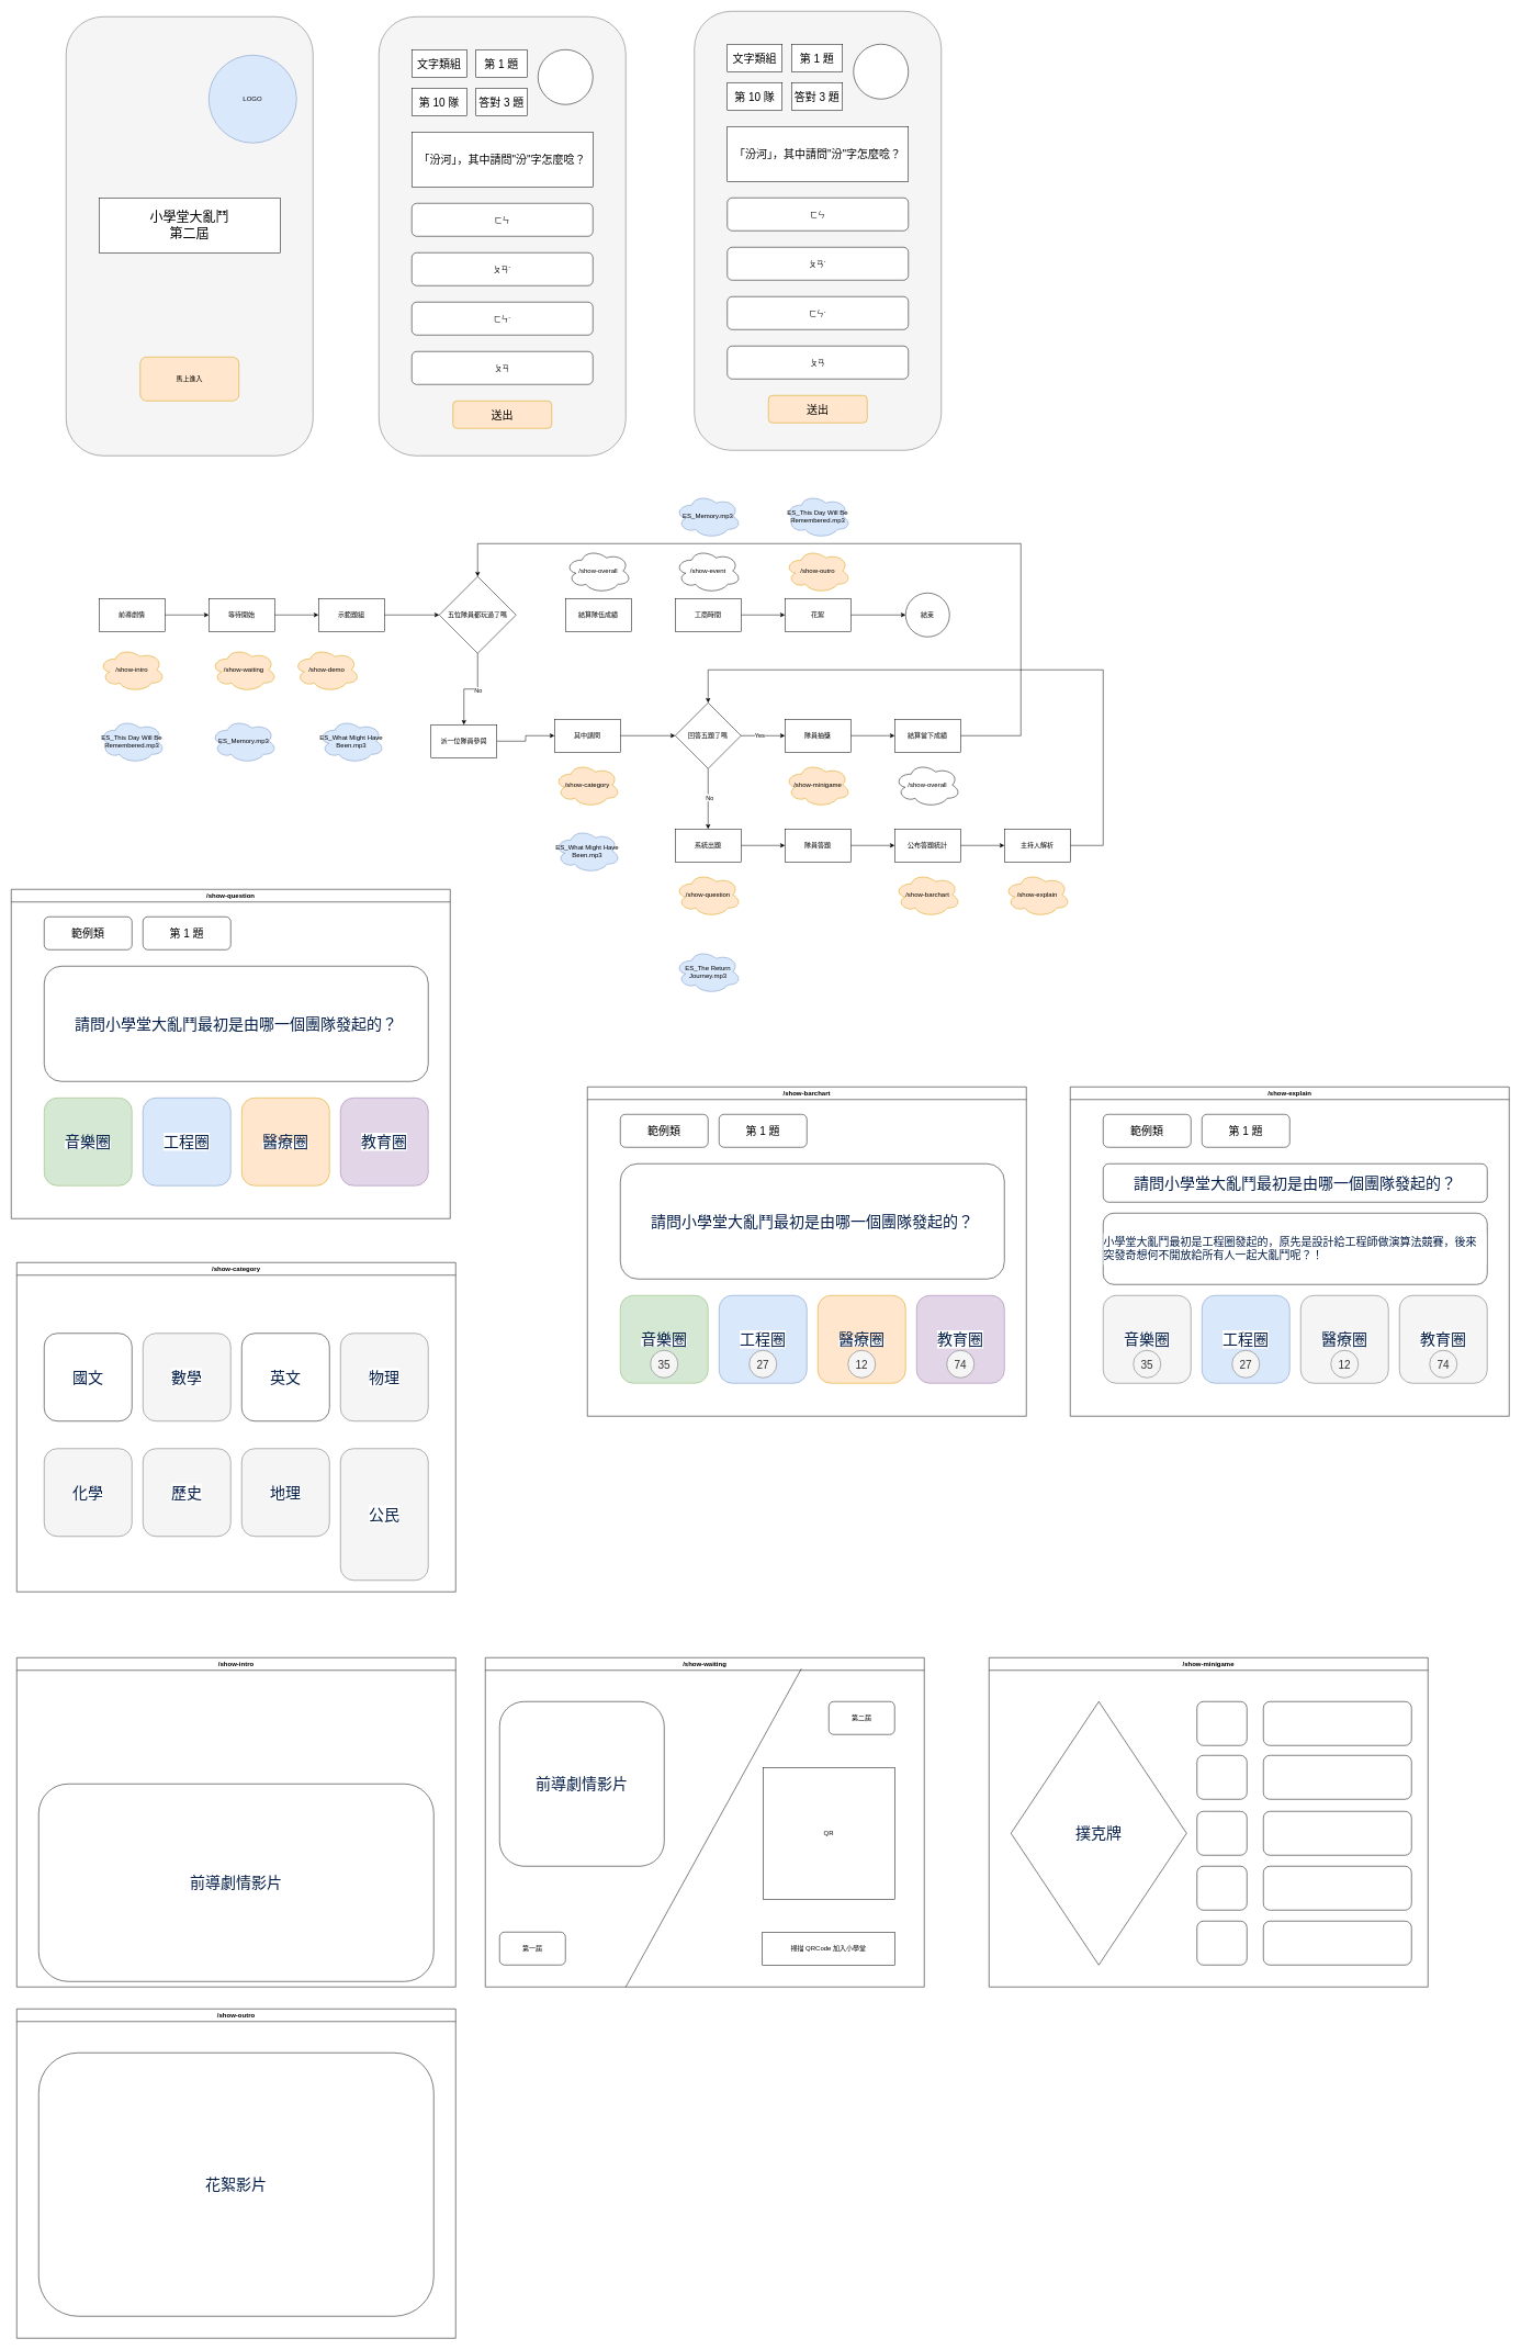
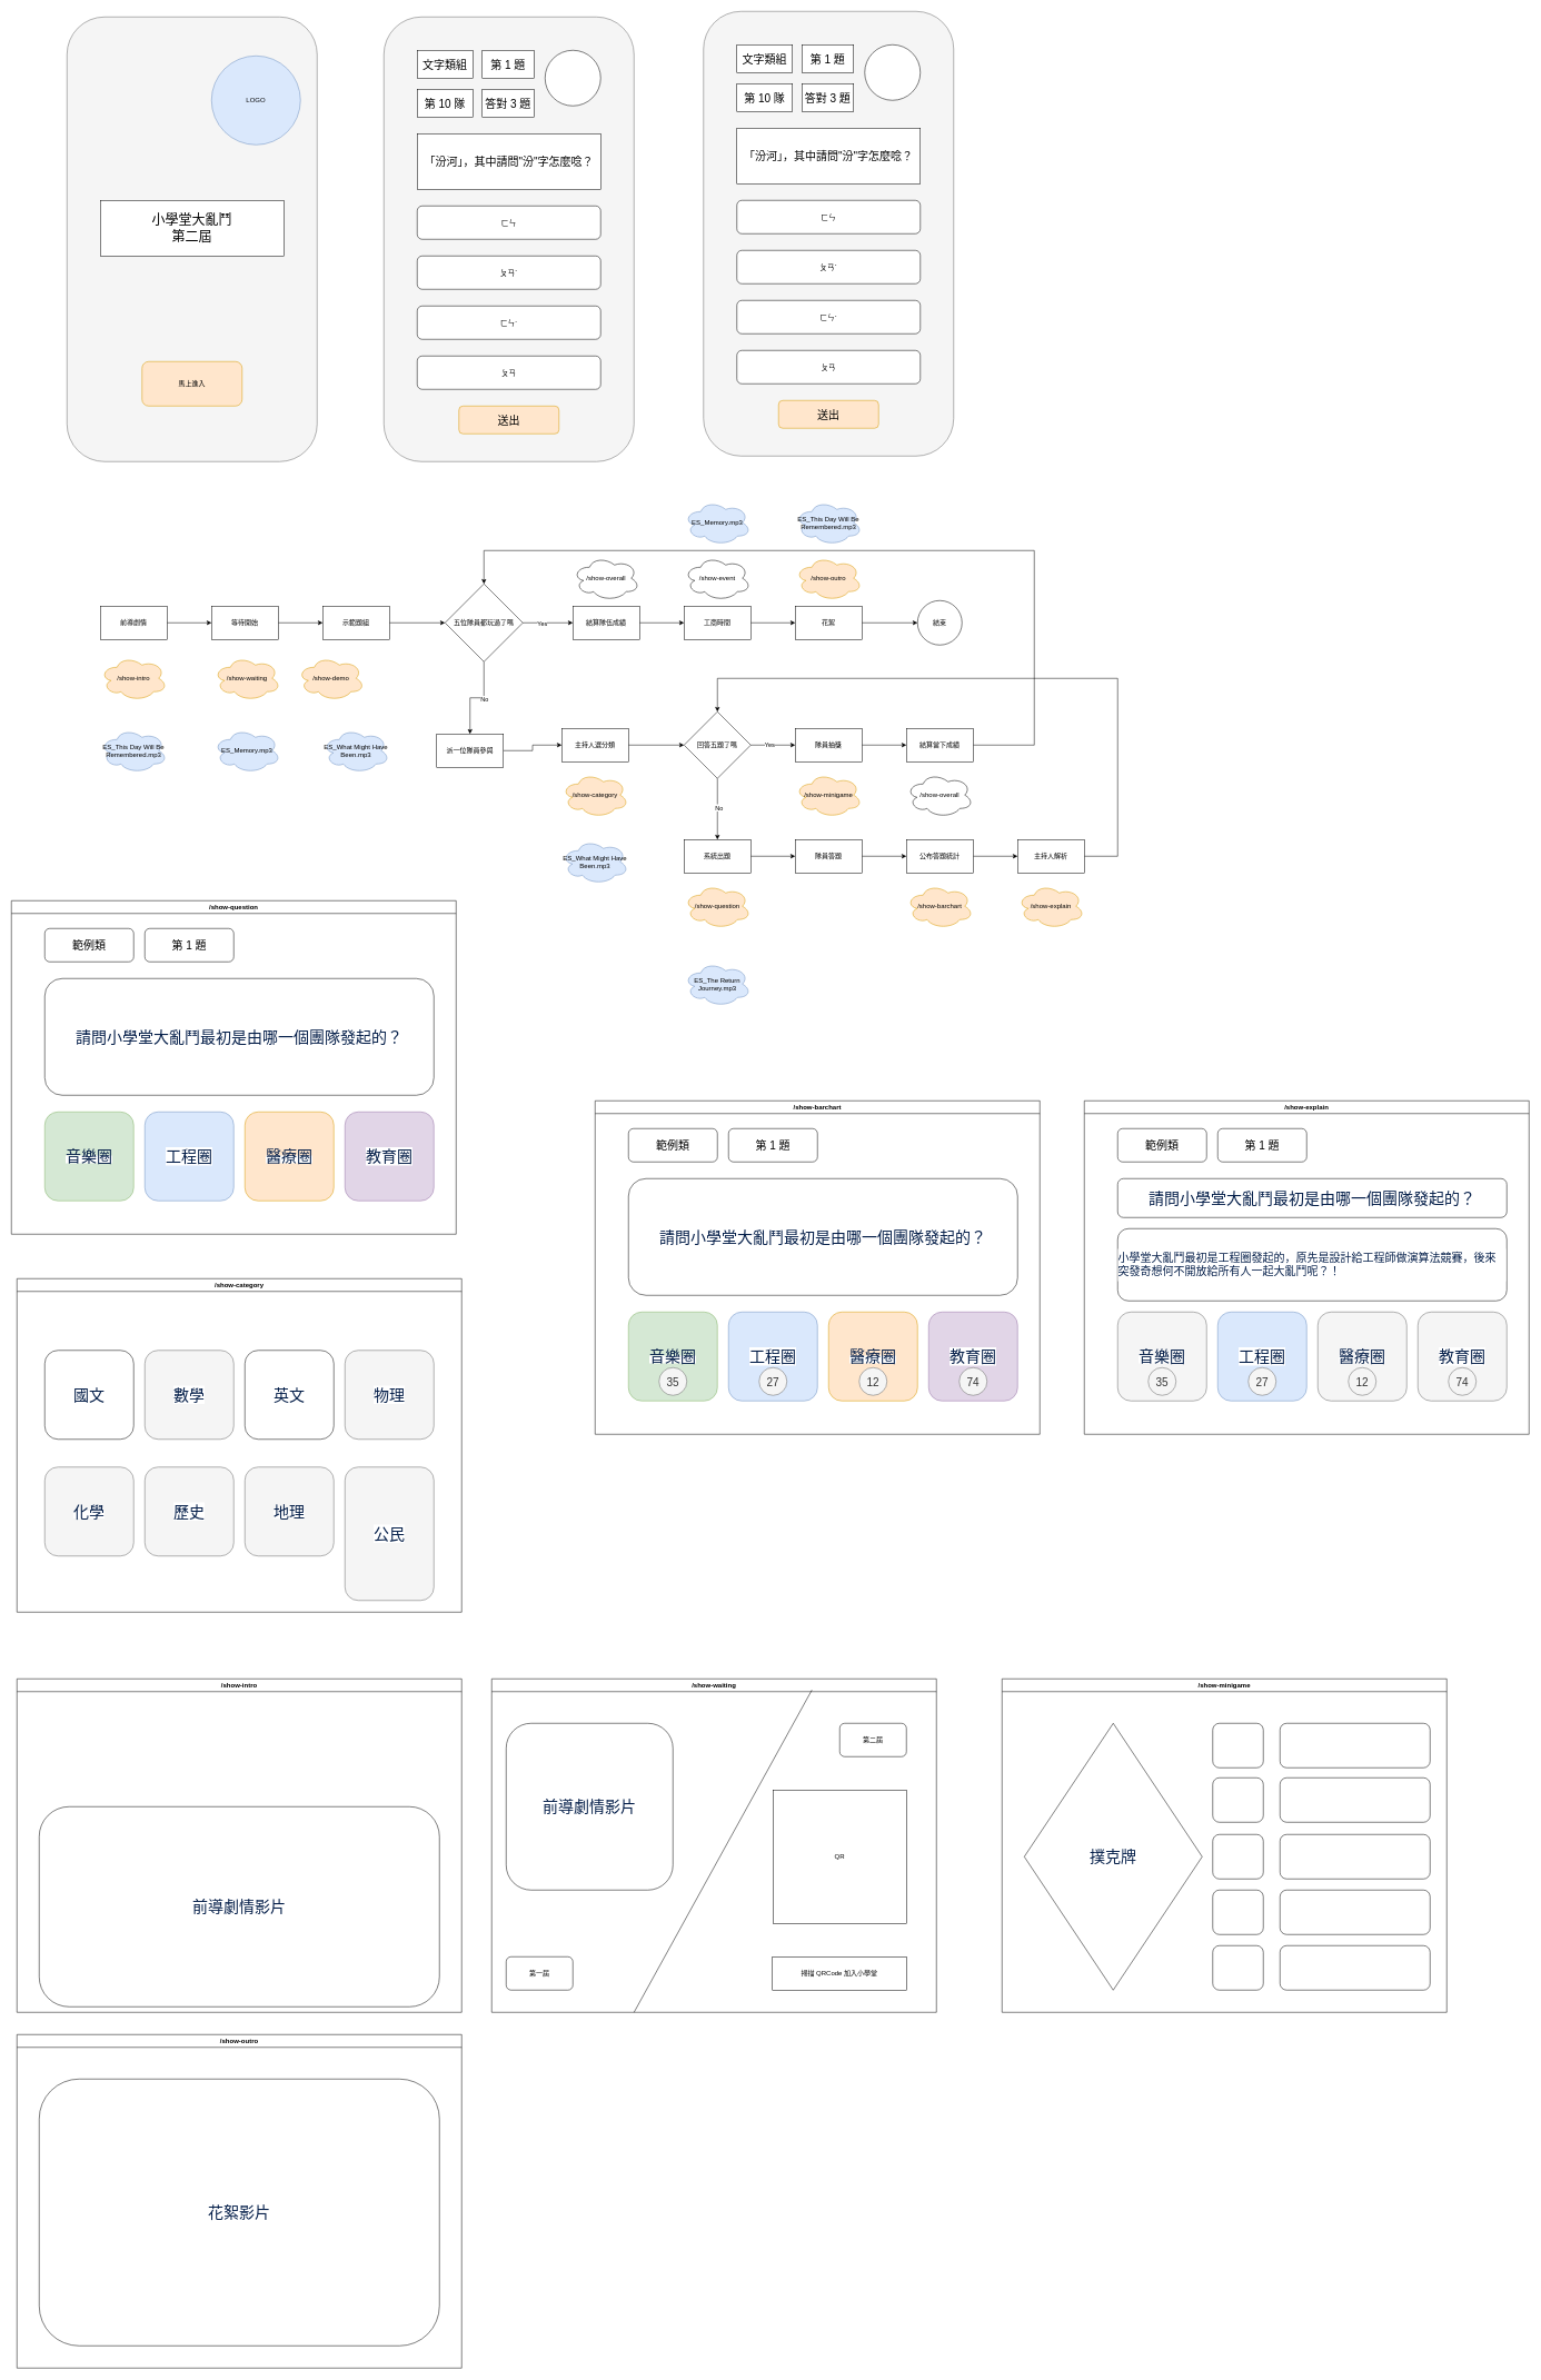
+ <mxCell id="8" value="" style="edgeStyle=orthogonalEdgeStyle;rounded=0;orthogonalLoop=1;jettySize=auto;html=1;" parent="1" source="10" target="14" edge="1"><mxGeometry relative="1" as="geometry" /></mxCell>
+ <mxCell id="9" value="Yes" style="edgeLabel;html=1;align=center;verticalAlign=middle;resizable=0;points=[];" parent="8" vertex="1" connectable="0"><mxGeometry x="-0.241" relative="1" as="geometry"><mxPoint as="offset" /></mxGeometry></mxCell>
+ <mxCell id="13" value="" style="edgeStyle=orthogonalEdgeStyle;rounded=0;orthogonalLoop=1;jettySize=auto;html=1;" parent="1" source="14" target="16" edge="1"><mxGeometry relative="1" as="geometry" /></mxCell>
- <mxCell id="18" value="其中請問" style="whiteSpace=wrap;html=1;rounded=0;" parent="1" vertex="1"><mxGeometry x="1010" y="1310" width="120" height="60" as="geometry" /></mxCell>
+ <mxCell id="18" value="主持人選分類" style="whiteSpace=wrap;html=1;rounded=0;" parent="1" vertex="1"><mxGeometry x="1010" y="1310" width="120" height="60" as="geometry" /></mxCell>
